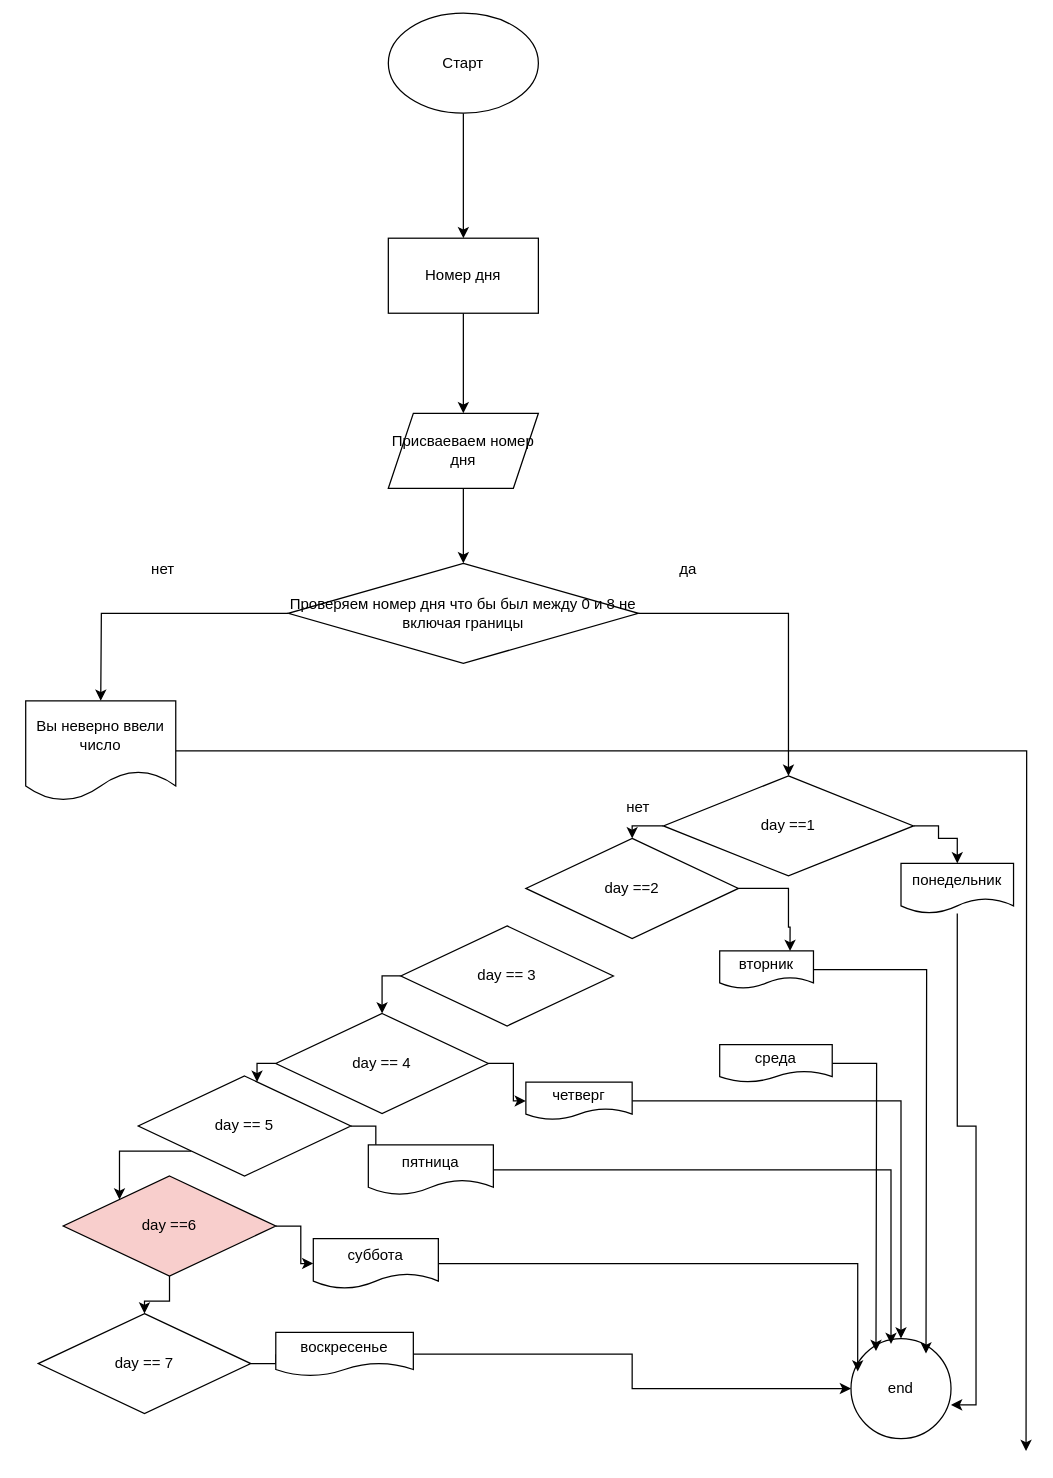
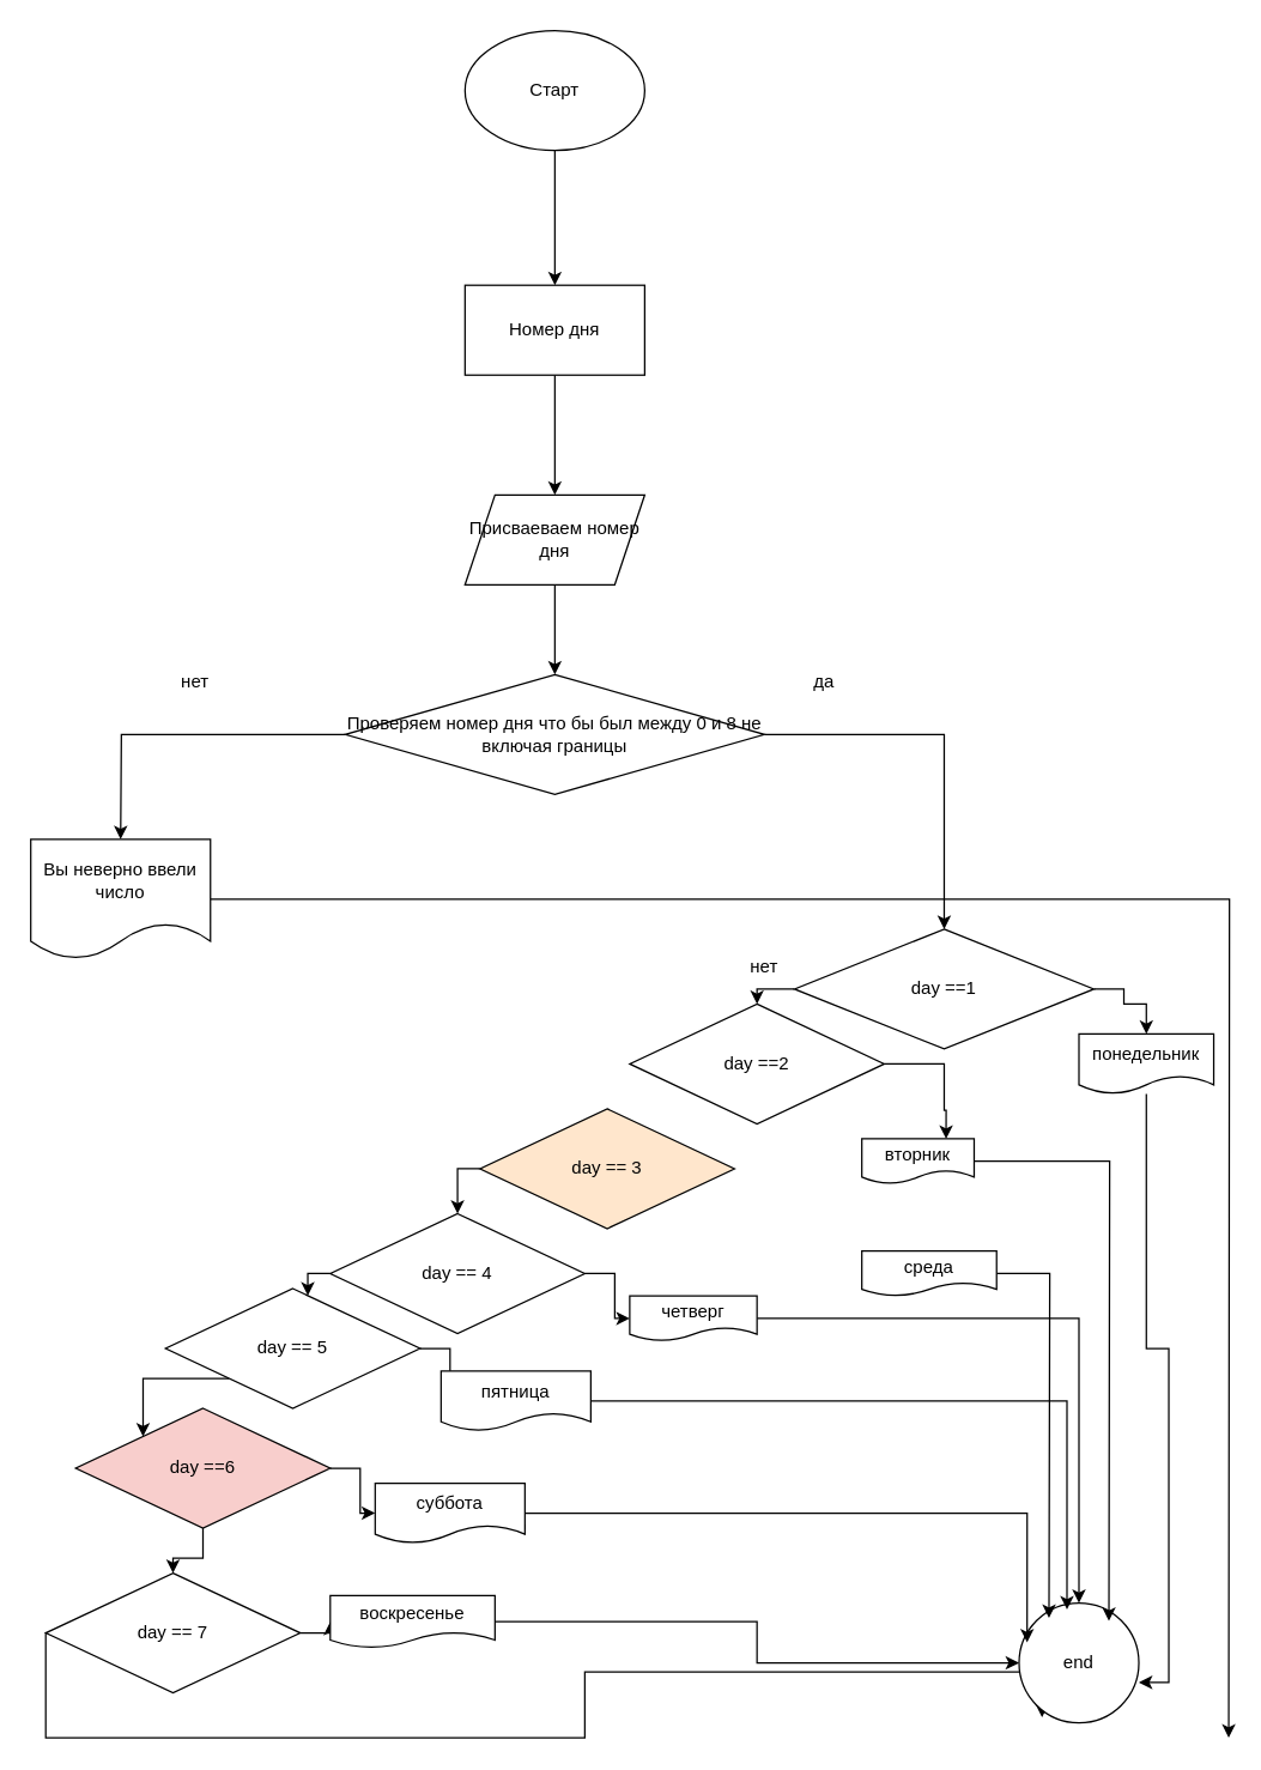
- <mxCell id="3" value="Старт" style="ellipse;whiteSpace=wrap;html=1;" vertex="1" parent="1"><mxGeometry x="310" y="10" width="120" height="80" as="geometry" /></mxCell>
+ <mxCell id="3" value="Старт" style="ellipse;whiteSpace=wrap;html=1;" vertex="1" parent="1"><mxGeometry x="310" y="20" width="120" height="80" as="geometry" /></mxCell>
- <mxCell id="22" value="day == 3" style="rhombus;whiteSpace=wrap;html=1;" vertex="1" parent="1"><mxGeometry x="320" y="740" width="170" height="80" as="geometry" /></mxCell>
+ <mxCell id="22" value="day == 3" style="rhombus;whiteSpace=wrap;html=1;fillColor=#ffe6cc;" vertex="1" parent="1"><mxGeometry x="320" y="740" width="170" height="80" as="geometry" /></mxCell>
- <mxCell id="32" value="" style="edgeStyle=orthogonalEdgeStyle;rounded=0;orthogonalLoop=1;jettySize=auto;html=1;endArrow=none;" edge="1" parent="1" source="34" target="49"><mxGeometry relative="1" as="geometry" /></mxCell>
+ <mxCell id="32" value="" style="edgeStyle=orthogonalEdgeStyle;rounded=0;orthogonalLoop=1;jettySize=auto;html=1;" edge="1" parent="1" source="34" target="49"><mxGeometry relative="1" as="geometry" /></mxCell>
+ <mxCell id="33" style="edgeStyle=orthogonalEdgeStyle;rounded=0;orthogonalLoop=1;jettySize=auto;html=1;entryX=0.192;entryY=0.954;entryDx=0;entryDy=0;entryPerimeter=0;exitX=0;exitY=0.5;exitDx=0;exitDy=0;" edge="1" parent="1" source="34" target="35"><mxGeometry relative="1" as="geometry"><Array as="points"><mxPoint x="30" y="1160" /><mxPoint x="390" y="1160" /><mxPoint x="390" y="1116" /></Array></mxGeometry></mxCell>
